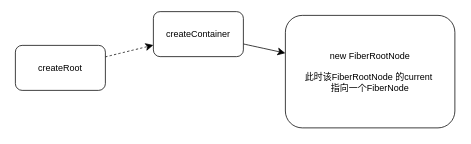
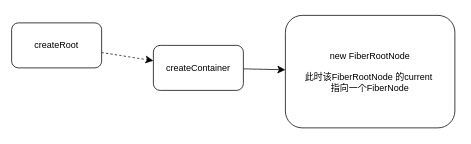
- <mxCell id="5" value="createContainer" style="whiteSpace=wrap;html=1;rounded=1;" vertex="1" parent="1"><mxGeometry x="204" y="15" width="120" height="60" as="geometry" /></mxCell>
+ <mxCell id="5" value="createContainer" style="whiteSpace=wrap;html=1;rounded=1;" vertex="1" parent="1"><mxGeometry x="204" y="60" width="120" height="60" as="geometry" /></mxCell>
- <mxCell id="3" value="createRoot" style="rounded=1;whiteSpace=wrap;html=1;" vertex="1" parent="1"><mxGeometry x="20" y="60" width="120" height="60" as="geometry" /></mxCell>
+ <mxCell id="3" value="createRoot" style="rounded=1;whiteSpace=wrap;html=1;" vertex="1" parent="1"><mxGeometry x="15" y="30" width="120" height="60" as="geometry" /></mxCell>
